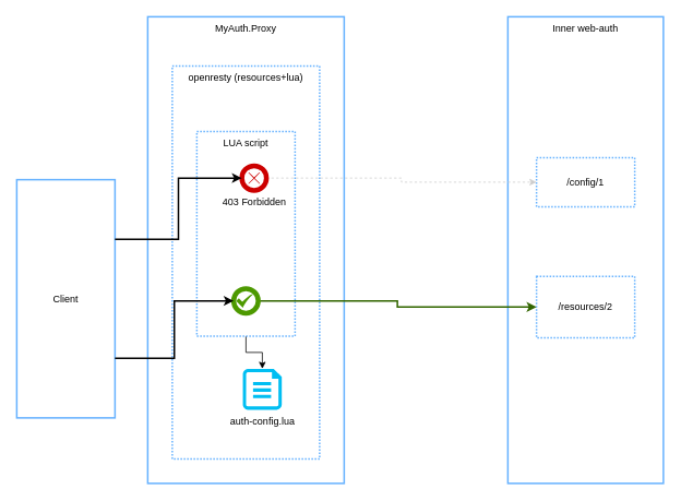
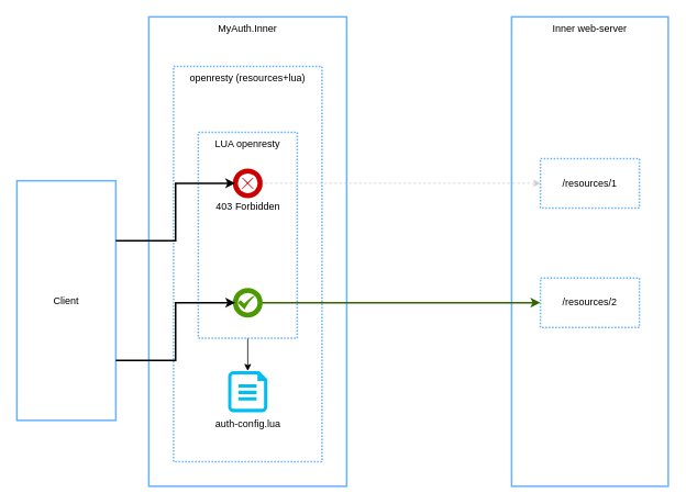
- <mxCell id="2" value="MyAuth.Proxy" style="rounded=0;whiteSpace=wrap;html=1;strokeColor=#66B2FF;strokeWidth=2;align=center;verticalAlign=top;" parent="1" vertex="1"><mxGeometry x="180" y="20" width="240" height="570" as="geometry" /></mxCell>
+ <mxCell id="2" value="MyAuth.Inner" style="rounded=0;whiteSpace=wrap;html=1;strokeColor=#66B2FF;strokeWidth=2;align=center;verticalAlign=top;" parent="1" vertex="1"><mxGeometry x="180" y="20" width="240" height="570" as="geometry" /></mxCell>
- <mxCell id="6" value="Inner web-auth" style="rounded=0;whiteSpace=wrap;html=1;strokeColor=#66B2FF;strokeWidth=2;fontFamily=Helvetica;fontSize=12;align=center;verticalAlign=top;" parent="1" vertex="1"><mxGeometry x="620" y="20" width="190" height="570" as="geometry" /></mxCell>
+ <mxCell id="6" value="Inner web-server" style="rounded=0;whiteSpace=wrap;html=1;strokeColor=#66B2FF;strokeWidth=2;fontFamily=Helvetica;fontSize=12;align=center;verticalAlign=top;" parent="1" vertex="1"><mxGeometry x="620" y="20" width="190" height="570" as="geometry" /></mxCell>
- <mxCell id="10" value="LUA script" style="rounded=0;whiteSpace=wrap;html=1;strokeColor=#66B2FF;strokeWidth=2;fontFamily=Helvetica;fontSize=12;align=center;verticalAlign=top;dashed=1;dashPattern=1 1;" parent="1" vertex="1"><mxGeometry x="240" y="160" width="120" height="250" as="geometry" /></mxCell>
+ <mxCell id="10" value="LUA openresty" style="rounded=0;whiteSpace=wrap;html=1;strokeColor=#66B2FF;strokeWidth=2;fontFamily=Helvetica;fontSize=12;align=center;verticalAlign=top;dashed=1;dashPattern=1 1;" parent="1" vertex="1"><mxGeometry x="240" y="160" width="120" height="250" as="geometry" /></mxCell>
- <mxCell id="12" value="403 Forbidden" style="shape=mxgraph.bpmn.shape;html=1;verticalLabelPosition=bottom;labelBackgroundColor=#ffffff;verticalAlign=top;align=center;perimeter=ellipsePerimeter;outlineConnect=0;outline=end;symbol=cancel;strokeColor=#CC0000;strokeWidth=2;fontFamily=Helvetica;fontSize=12;fontColor=#000000;" parent="1" vertex="1"><mxGeometry x="295" y="202" width="30" height="30" as="geometry" /></mxCell>
+ <mxCell id="12" value="403 Forbidden" style="shape=mxgraph.bpmn.shape;html=1;verticalLabelPosition=bottom;labelBackgroundColor=#ffffff;verticalAlign=top;align=center;perimeter=ellipsePerimeter;outlineConnect=0;outline=end;symbol=cancel;strokeColor=#CC0000;strokeWidth=2;fontFamily=Helvetica;fontSize=12;fontColor=#000000;" parent="1" vertex="1"><mxGeometry x="285" y="207" width="30" height="30" as="geometry" /></mxCell>
- <mxCell id="7" value="/config/1" style="rounded=0;whiteSpace=wrap;html=1;strokeColor=#66B2FF;strokeWidth=2;fontFamily=Helvetica;fontSize=12;align=center;dashed=1;dashPattern=1 1;" parent="1" vertex="1"><mxGeometry x="655" y="192" width="120" height="60" as="geometry" /></mxCell>
+ <mxCell id="7" value="/resources/1" style="rounded=0;whiteSpace=wrap;html=1;strokeColor=#66B2FF;strokeWidth=2;fontFamily=Helvetica;fontSize=12;align=center;dashed=1;dashPattern=1 1;" parent="1" vertex="1"><mxGeometry x="655" y="192" width="120" height="60" as="geometry" /></mxCell>
- <mxCell id="8" value="/resources/2" style="rounded=0;whiteSpace=wrap;html=1;strokeColor=#66B2FF;strokeWidth=2;fontFamily=Helvetica;fontSize=12;align=center;dashed=1;dashPattern=1 1;" parent="1" vertex="1"><mxGeometry x="655" y="337" width="120" height="75" as="geometry" /></mxCell>
+ <mxCell id="8" value="/resources/2" style="rounded=0;whiteSpace=wrap;html=1;strokeColor=#66B2FF;strokeWidth=2;fontFamily=Helvetica;fontSize=12;align=center;dashed=1;dashPattern=1 1;" parent="1" vertex="1"><mxGeometry x="655" y="337" width="120" height="60" as="geometry" /></mxCell>
- <mxCell id="5" value="auth-config.lua" style="verticalLabelPosition=bottom;html=1;verticalAlign=top;align=center;strokeColor=none;fillColor=#00BEF2;shape=mxgraph.azure.cloud_services_configuration_file;pointerEvents=1;fontFamily=Helvetica;fontSize=12;" parent="1" vertex="1"><mxGeometry x="296.25" y="450" width="47.5" height="50" as="geometry" /></mxCell>
+ <mxCell id="5" value="auth-config.lua" style="verticalLabelPosition=bottom;html=1;verticalAlign=top;align=center;strokeColor=none;fillColor=#00BEF2;shape=mxgraph.azure.cloud_services_configuration_file;pointerEvents=1;fontFamily=Helvetica;fontSize=12;" parent="1" vertex="1"><mxGeometry x="276.25" y="450" width="47.5" height="50" as="geometry" /></mxCell>
